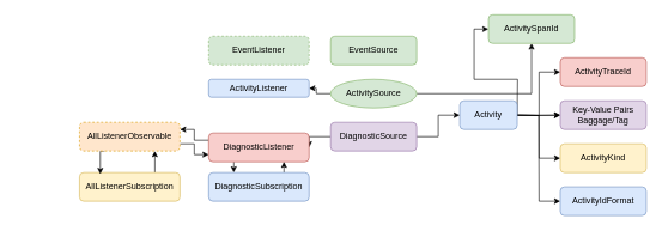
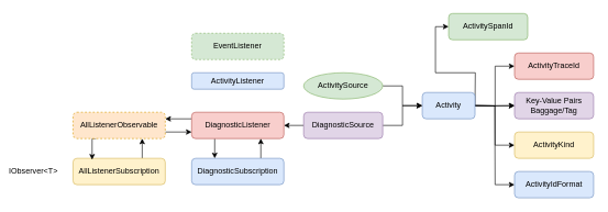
- <mxCell id="8" style="edgeStyle=orthogonalEdgeStyle;rounded=0;orthogonalLoop=1;jettySize=auto;html=1;exitX=1;exitY=0.5;exitDx=0;exitDy=0;" edge="1" parent="1" source="10" target="12"><mxGeometry relative="1" as="geometry" /></mxCell>
+ <mxCell id="8" style="edgeStyle=orthogonalEdgeStyle;rounded=0;orthogonalLoop=1;jettySize=auto;html=1;exitX=1;exitY=0.5;exitDx=0;exitDy=0;entryX=0;entryY=0.5;entryDx=0;entryDy=0;" edge="1" parent="1" source="10" target="7"><mxGeometry relative="1" as="geometry" /></mxCell>
- <mxCell id="32" value="EventSource" style="rounded=1;whiteSpace=wrap;html=1;fillColor=#d5e8d4;strokeColor=#82b366;" vertex="1" parent="1"><mxGeometry x="460" y="50" width="120" height="40" as="geometry" /></mxCell>
- <mxCell id="9" style="edgeStyle=orthogonalEdgeStyle;rounded=0;orthogonalLoop=1;jettySize=auto;html=1;exitX=0;exitY=0.5;exitDx=0;exitDy=0;" edge="1" parent="1" source="10" target="11"><mxGeometry relative="1" as="geometry" /></mxCell>
- <mxCell id="23" value="DiagnosticListener" style="rounded=1;whiteSpace=wrap;html=1;fillColor=#f8cecc;strokeColor=#b85450;" vertex="1" parent="1"><mxGeometry x="290" y="185" width="140" height="40" as="geometry" /></mxCell>
+ <mxCell id="23" value="DiagnosticListener" style="rounded=1;whiteSpace=wrap;html=1;fillColor=#f8cecc;strokeColor=#b85450;" vertex="1" parent="1"><mxGeometry x="290" y="170" width="140" height="40" as="geometry" /></mxCell>
+ <mxCell id="31" value="IObserver&amp;lt;T&amp;gt;" style="text;html=1;strokeColor=none;fillColor=none;align=center;verticalAlign=middle;whiteSpace=wrap;rounded=0;sketch=0;" vertex="1" parent="1"><mxGeometry x="20" y="245" width="60" height="30" as="geometry" /></mxCell>
